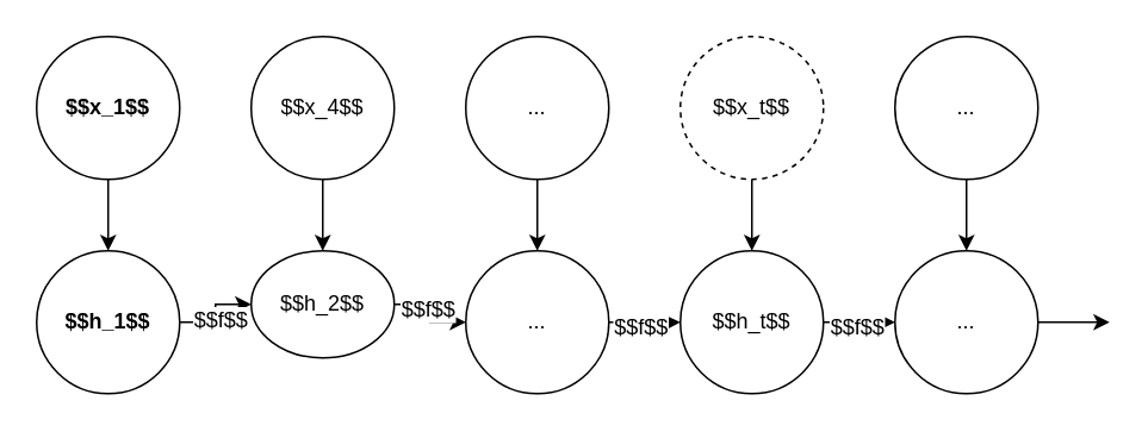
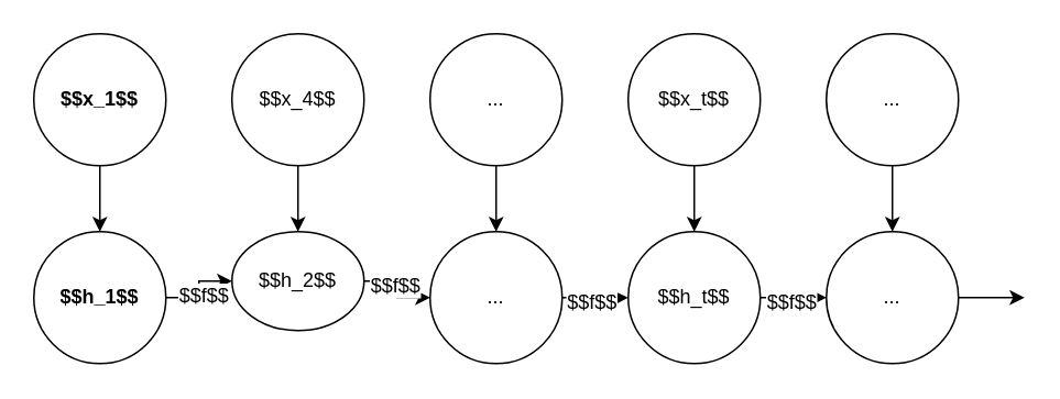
- <mxCell id="23" value="$$x_t$$" style="ellipse;whiteSpace=wrap;html=1;aspect=fixed;dashed=1;" parent="1" vertex="1"><mxGeometry x="380" y="20" width="80" height="80" as="geometry" /></mxCell>
+ <mxCell id="23" value="$$x_t$$" style="ellipse;whiteSpace=wrap;html=1;aspect=fixed;" parent="1" vertex="1"><mxGeometry x="380" y="20" width="80" height="80" as="geometry" /></mxCell>
